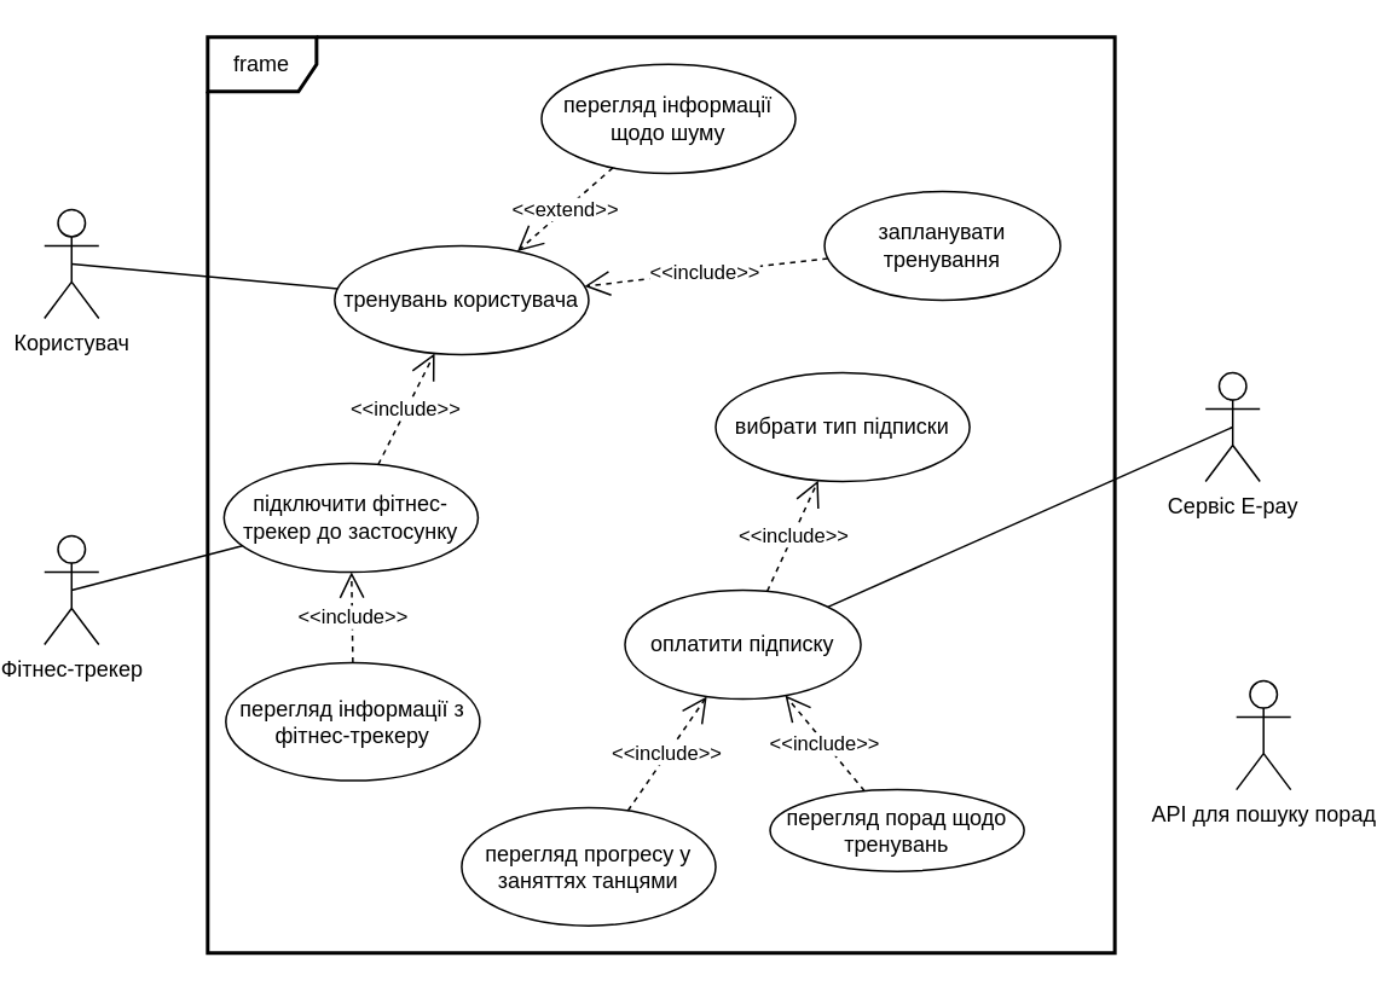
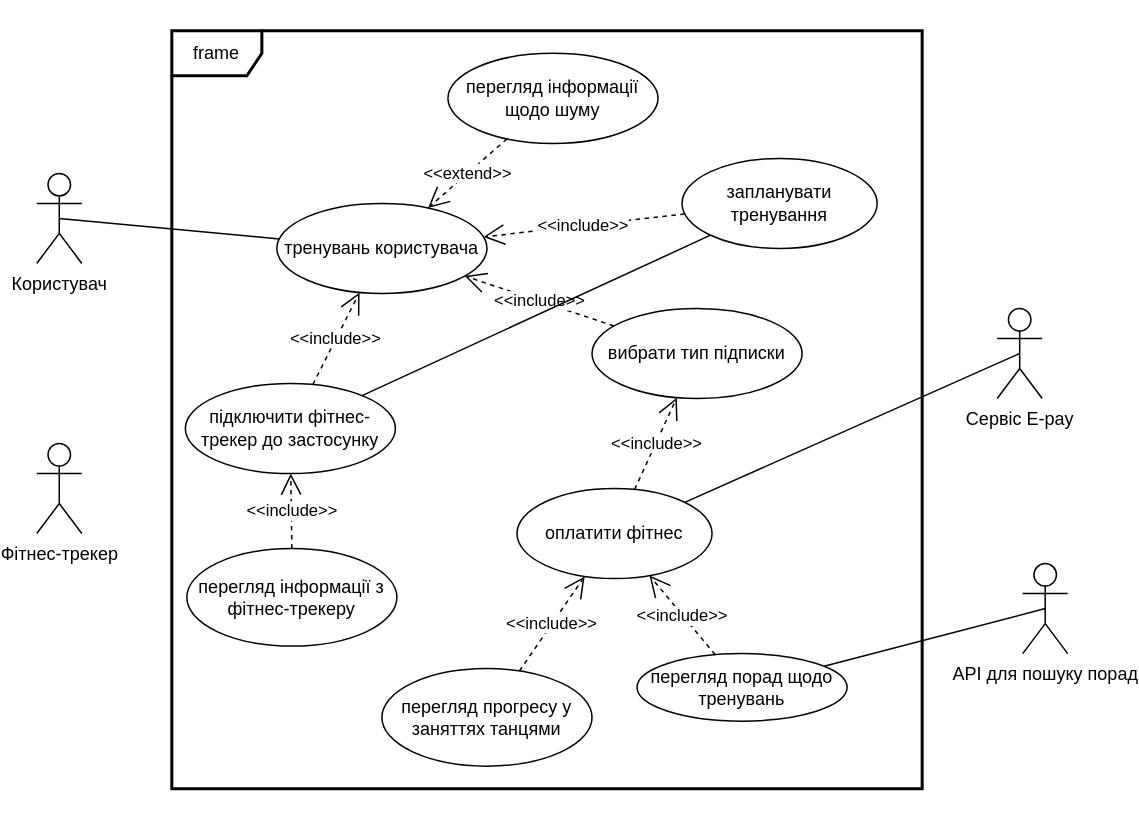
+ <mxCell id="16" value="&amp;lt;&amp;lt;include&amp;gt;&amp;gt;" style="endArrow=open;endSize=12;dashed=1;html=1;rounded=0;" edge="1" parent="1" source="6" target="3"><mxGeometry width="160" relative="1" as="geometry"><mxPoint x="310" y="225" as="sourcePoint" /><mxPoint x="380" y="295" as="targetPoint" /></mxGeometry></mxCell>
- <mxCell id="24" value="" style="endArrow=none;html=1;rounded=0;entryX=0.5;entryY=0.5;entryDx=0;entryDy=0;entryPerimeter=0;" edge="1" parent="1" source="8" target="13"><mxGeometry width="50" height="50" relative="1" as="geometry"><mxPoint x="300" y="285" as="sourcePoint" /><mxPoint x="350" y="235" as="targetPoint" /></mxGeometry></mxCell>
+ <mxCell id="24" value="" style="endArrow=none;html=1;rounded=0;" edge="1" parent="1" source="8" target="9"><mxGeometry width="50" height="50" relative="1" as="geometry"><mxPoint x="300" y="285" as="sourcePoint" /><mxPoint x="350" y="235" as="targetPoint" /></mxGeometry></mxCell>
- <mxCell id="5" value="оплатити підписку" style="ellipse;whiteSpace=wrap;html=1;" vertex="1" parent="1"><mxGeometry x="340" y="325" width="130" height="60" as="geometry" /></mxCell>
+ <mxCell id="5" value="оплатити фітнес" style="ellipse;whiteSpace=wrap;html=1;" vertex="1" parent="1"><mxGeometry x="340" y="325" width="130" height="60" as="geometry" /></mxCell>
+ <mxCell id="25" value="" style="endArrow=none;html=1;rounded=0;exitX=0.5;exitY=0.5;exitDx=0;exitDy=0;exitPerimeter=0;" edge="1" parent="1" source="14" target="10"><mxGeometry width="50" height="50" relative="1" as="geometry"><mxPoint x="300" y="285" as="sourcePoint" /><mxPoint x="350" y="235" as="targetPoint" /></mxGeometry></mxCell>
